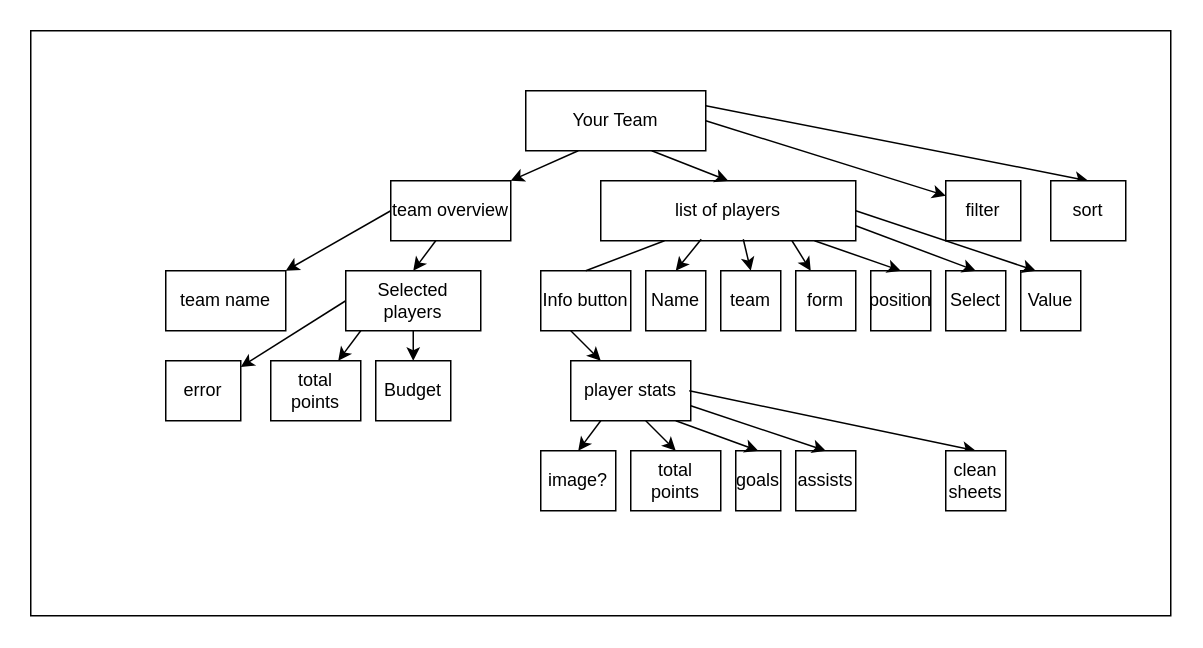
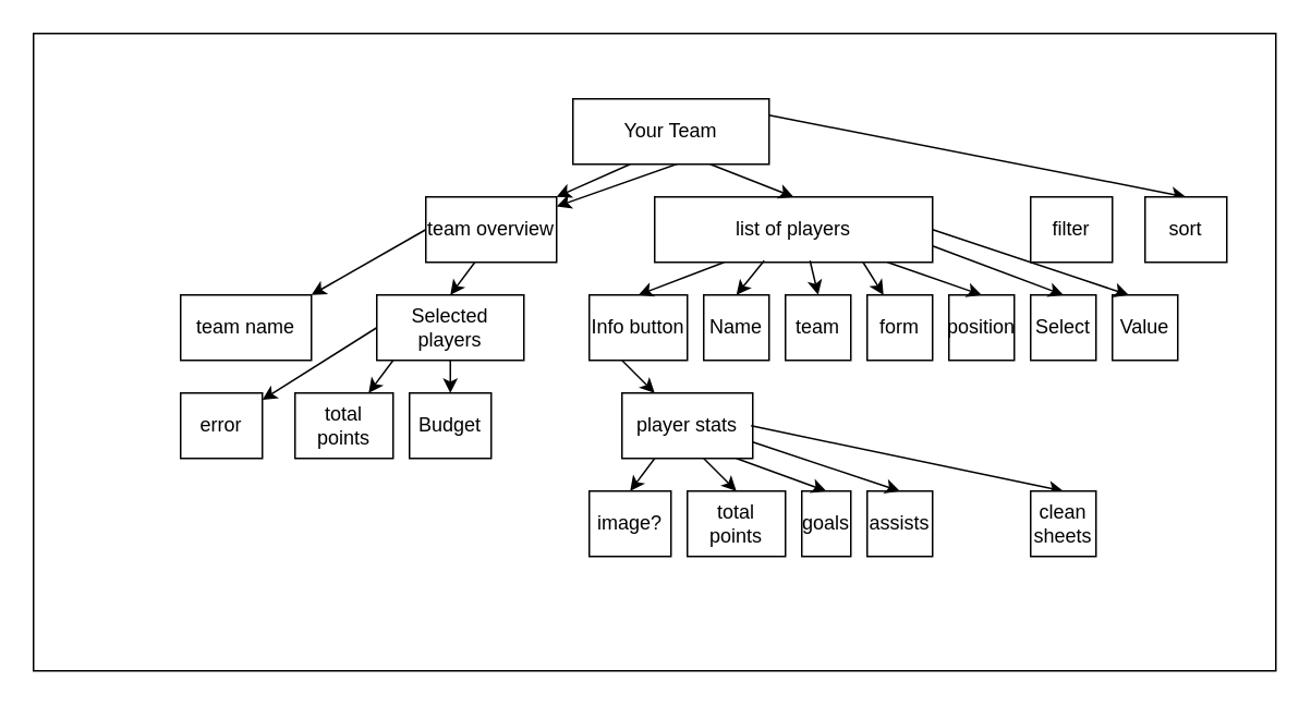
- <mxCell id="19" value="" style="endArrow=classic;html=1;rounded=0;entryX=0;entryY=0.25;entryDx=0;entryDy=0;exitX=1;exitY=0.5;exitDx=0;exitDy=0;" parent="1" edge="1" target="6" source="20"><mxGeometry width="50" height="50" relative="1" as="geometry"><mxPoint x="570" y="160" as="sourcePoint" /><mxPoint x="650" y="180" as="targetPoint" /></mxGeometry></mxCell>
+ <mxCell id="19" value="" style="endArrow=classic;html=1;rounded=0;exitX=1;exitY=0.5;exitDx=0;exitDy=0;" parent="1" edge="1" target="3" source="20"><mxGeometry width="50" height="50" relative="1" as="geometry"><mxPoint x="570" y="160" as="sourcePoint" /><mxPoint x="650" y="180" as="targetPoint" /></mxGeometry></mxCell>
- <mxCell id="10" value="" style="endArrow=none;html=1;rounded=0;entryX=0.5;entryY=0;entryDx=0;entryDy=0;exitX=0.25;exitY=1;exitDx=0;exitDy=0;" parent="1" source="7" target="9" edge="1"><mxGeometry width="50" height="50" relative="1" as="geometry"><mxPoint x="530" y="150" as="sourcePoint" /><mxPoint x="580" y="100" as="targetPoint" /></mxGeometry></mxCell>
+ <mxCell id="10" value="" style="endArrow=classic;html=1;rounded=0;entryX=0.5;entryY=0;entryDx=0;entryDy=0;exitX=0.25;exitY=1;exitDx=0;exitDy=0;" parent="1" source="7" target="9" edge="1"><mxGeometry width="50" height="50" relative="1" as="geometry"><mxPoint x="530" y="150" as="sourcePoint" /><mxPoint x="580" y="100" as="targetPoint" /></mxGeometry></mxCell>
